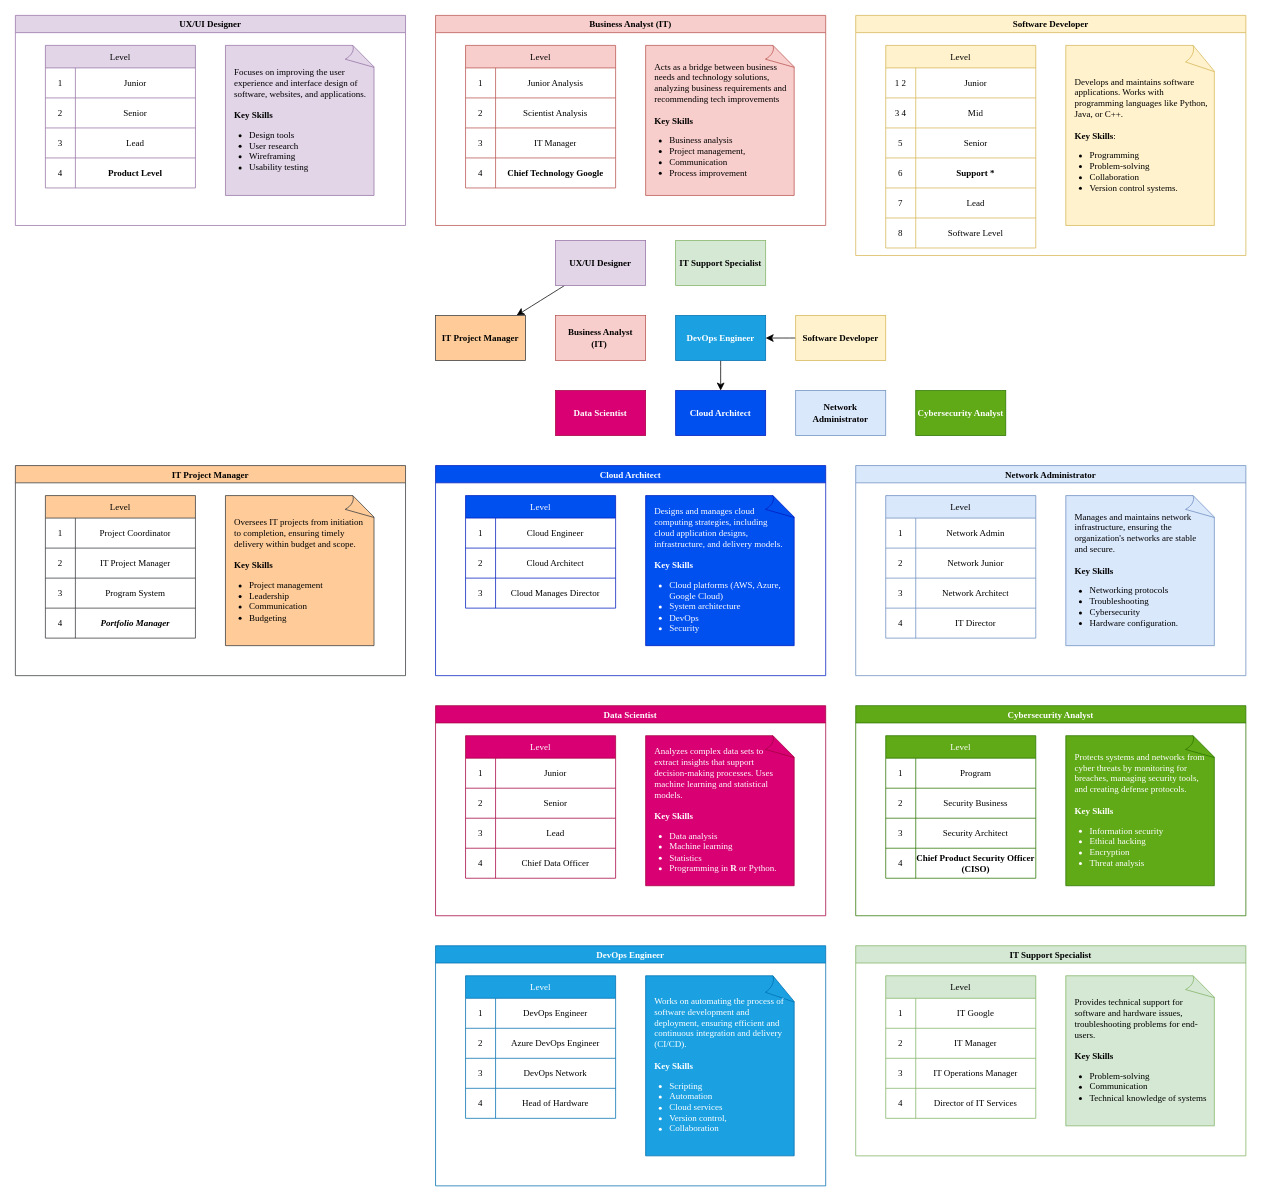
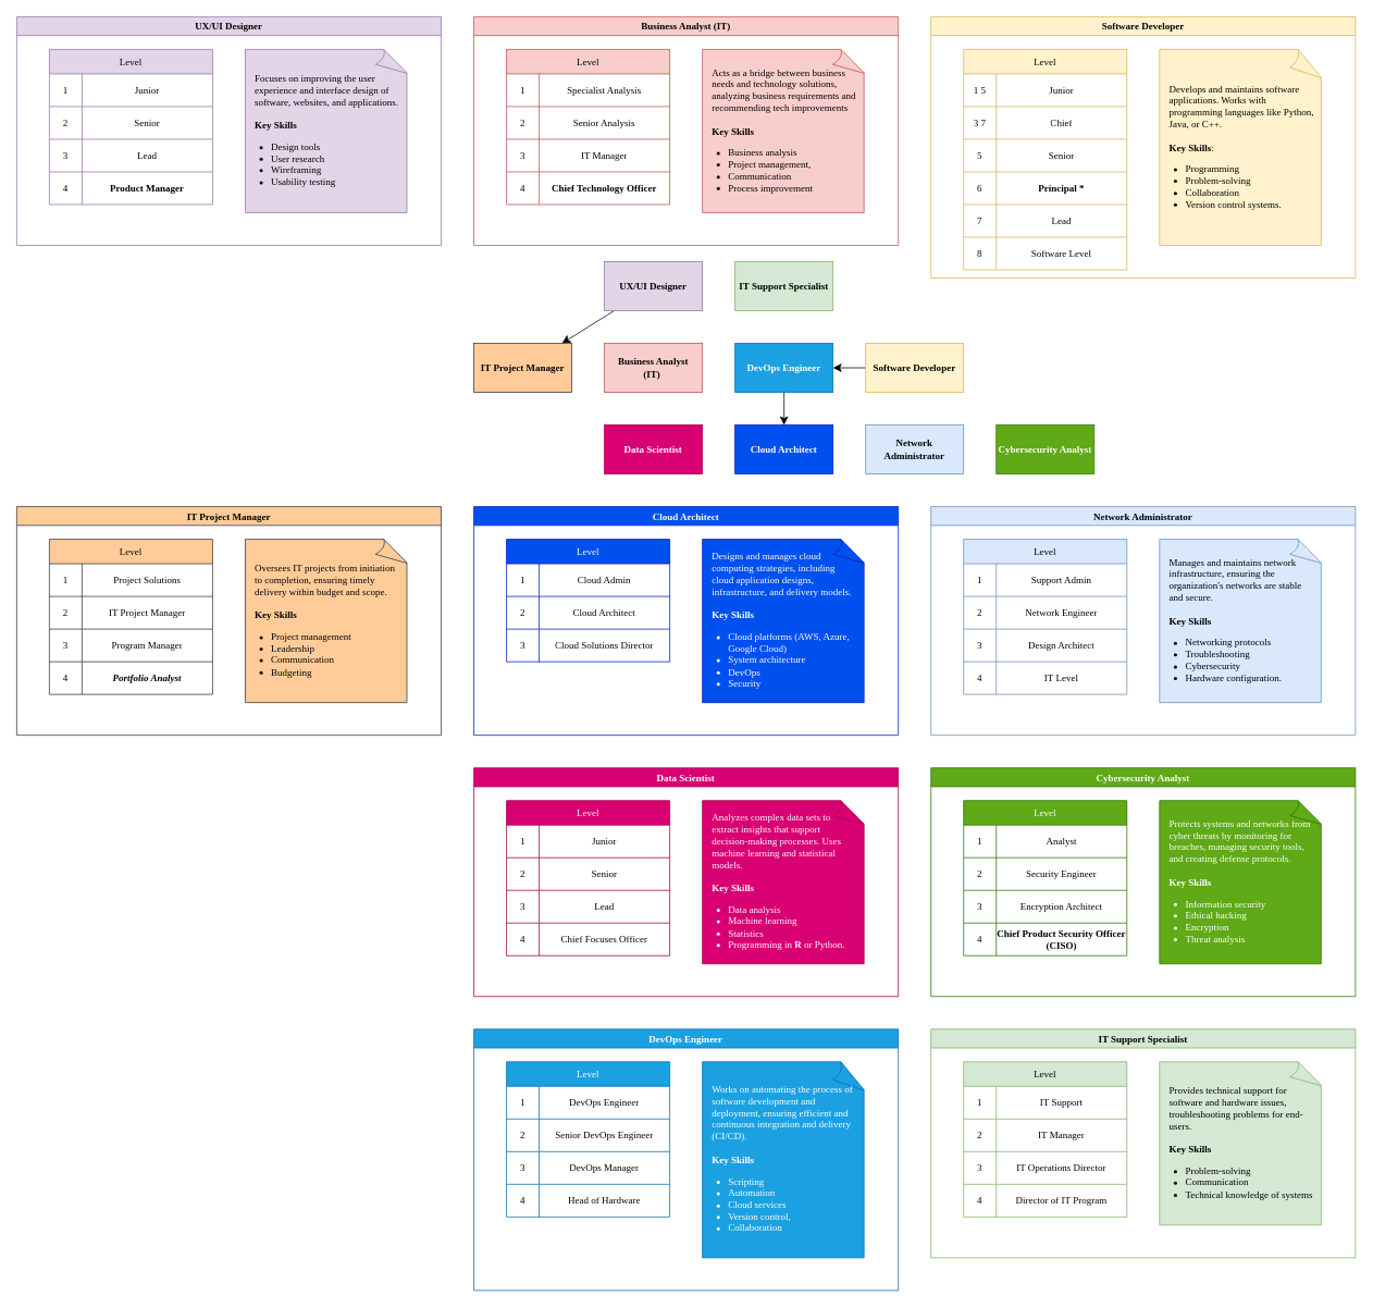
- <mxCell id="116" value="Junior Analysis" style="shape=partialRectangle;html=1;whiteSpace=wrap;connectable=0;strokeColor=inherit;overflow=hidden;fillColor=none;top=0;left=0;bottom=0;right=0;pointerEvents=1;fontSize=12;verticalAlign=middle;fontFamily=Verdana;" vertex="1" parent="114"><mxGeometry x="40" width="160" height="40" as="geometry"><mxRectangle width="160" height="40" as="alternateBounds" /></mxGeometry></mxCell>
+ <mxCell id="116" value="Specialist Analysis" style="shape=partialRectangle;html=1;whiteSpace=wrap;connectable=0;strokeColor=inherit;overflow=hidden;fillColor=none;top=0;left=0;bottom=0;right=0;pointerEvents=1;fontSize=12;verticalAlign=middle;fontFamily=Verdana;" vertex="1" parent="114"><mxGeometry x="40" width="160" height="40" as="geometry"><mxRectangle width="160" height="40" as="alternateBounds" /></mxGeometry></mxCell>
- <mxCell id="17" value="1 2" style="shape=partialRectangle;html=1;whiteSpace=wrap;connectable=0;strokeColor=inherit;overflow=hidden;fillColor=none;top=0;left=0;bottom=0;right=0;pointerEvents=1;fontSize=12;verticalAlign=middle;fontFamily=Verdana;" vertex="1" parent="16"><mxGeometry width="40" height="40" as="geometry"><mxRectangle width="40" height="40" as="alternateBounds" /></mxGeometry></mxCell>
+ <mxCell id="17" value="1 5" style="shape=partialRectangle;html=1;whiteSpace=wrap;connectable=0;strokeColor=inherit;overflow=hidden;fillColor=none;top=0;left=0;bottom=0;right=0;pointerEvents=1;fontSize=12;verticalAlign=middle;fontFamily=Verdana;" vertex="1" parent="16"><mxGeometry width="40" height="40" as="geometry"><mxRectangle width="40" height="40" as="alternateBounds" /></mxGeometry></mxCell>
- <mxCell id="119" value=" Scientist Analysis" style="shape=partialRectangle;html=1;whiteSpace=wrap;connectable=0;strokeColor=inherit;overflow=hidden;fillColor=none;top=0;left=0;bottom=0;right=0;pointerEvents=1;fontSize=12;verticalAlign=middle;fontFamily=Verdana;" vertex="1" parent="117"><mxGeometry x="40" width="160" height="40" as="geometry"><mxRectangle width="160" height="40" as="alternateBounds" /></mxGeometry></mxCell>
+ <mxCell id="119" value=" Senior Analysis" style="shape=partialRectangle;html=1;whiteSpace=wrap;connectable=0;strokeColor=inherit;overflow=hidden;fillColor=none;top=0;left=0;bottom=0;right=0;pointerEvents=1;fontSize=12;verticalAlign=middle;fontFamily=Verdana;" vertex="1" parent="117"><mxGeometry x="40" width="160" height="40" as="geometry"><mxRectangle width="160" height="40" as="alternateBounds" /></mxGeometry></mxCell>
- <mxCell id="20" value="3 4" style="shape=partialRectangle;html=1;whiteSpace=wrap;connectable=0;strokeColor=inherit;overflow=hidden;fillColor=none;top=0;left=0;bottom=0;right=0;pointerEvents=1;fontSize=12;verticalAlign=middle;fontFamily=Verdana;" vertex="1" parent="19"><mxGeometry width="40" height="40" as="geometry"><mxRectangle width="40" height="40" as="alternateBounds" /></mxGeometry></mxCell>
+ <mxCell id="20" value="3 7" style="shape=partialRectangle;html=1;whiteSpace=wrap;connectable=0;strokeColor=inherit;overflow=hidden;fillColor=none;top=0;left=0;bottom=0;right=0;pointerEvents=1;fontSize=12;verticalAlign=middle;fontFamily=Verdana;" vertex="1" parent="19"><mxGeometry width="40" height="40" as="geometry"><mxRectangle width="40" height="40" as="alternateBounds" /></mxGeometry></mxCell>
- <mxCell id="21" value="Mid" style="shape=partialRectangle;html=1;whiteSpace=wrap;connectable=0;strokeColor=inherit;overflow=hidden;fillColor=none;top=0;left=0;bottom=0;right=0;pointerEvents=1;fontSize=12;verticalAlign=middle;fontFamily=Verdana;" vertex="1" parent="19"><mxGeometry x="40" width="160" height="40" as="geometry"><mxRectangle width="160" height="40" as="alternateBounds" /></mxGeometry></mxCell>
+ <mxCell id="21" value="Chief" style="shape=partialRectangle;html=1;whiteSpace=wrap;connectable=0;strokeColor=inherit;overflow=hidden;fillColor=none;top=0;left=0;bottom=0;right=0;pointerEvents=1;fontSize=12;verticalAlign=middle;fontFamily=Verdana;" vertex="1" parent="19"><mxGeometry x="40" width="160" height="40" as="geometry"><mxRectangle width="160" height="40" as="alternateBounds" /></mxGeometry></mxCell>
- <mxCell id="167" value="Product Level" style="shape=partialRectangle;html=1;whiteSpace=wrap;connectable=0;strokeColor=inherit;overflow=hidden;fillColor=none;top=0;left=0;bottom=0;right=0;pointerEvents=1;fontSize=12;verticalAlign=middle;fontFamily=Verdana;fontStyle=1" vertex="1" parent="165"><mxGeometry x="40" width="160" height="40" as="geometry"><mxRectangle width="160" height="40" as="alternateBounds" /></mxGeometry></mxCell>
+ <mxCell id="167" value="Product Manager" style="shape=partialRectangle;html=1;whiteSpace=wrap;connectable=0;strokeColor=inherit;overflow=hidden;fillColor=none;top=0;left=0;bottom=0;right=0;pointerEvents=1;fontSize=12;verticalAlign=middle;fontFamily=Verdana;fontStyle=1" vertex="1" parent="165"><mxGeometry x="40" width="160" height="40" as="geometry"><mxRectangle width="160" height="40" as="alternateBounds" /></mxGeometry></mxCell>
- <mxCell id="125" value="Chief Technology Google" style="shape=partialRectangle;html=1;whiteSpace=wrap;connectable=0;strokeColor=inherit;overflow=hidden;fillColor=none;top=0;left=0;bottom=0;right=0;pointerEvents=1;fontSize=12;verticalAlign=middle;fontFamily=Verdana;fontStyle=1" vertex="1" parent="123"><mxGeometry x="40" width="160" height="40" as="geometry"><mxRectangle width="160" height="40" as="alternateBounds" /></mxGeometry></mxCell>
+ <mxCell id="125" value="Chief Technology Officer" style="shape=partialRectangle;html=1;whiteSpace=wrap;connectable=0;strokeColor=inherit;overflow=hidden;fillColor=none;top=0;left=0;bottom=0;right=0;pointerEvents=1;fontSize=12;verticalAlign=middle;fontFamily=Verdana;fontStyle=1" vertex="1" parent="123"><mxGeometry x="40" width="160" height="40" as="geometry"><mxRectangle width="160" height="40" as="alternateBounds" /></mxGeometry></mxCell>
- <mxCell id="27" value="&lt;b&gt;Support *&lt;/b&gt;" style="shape=partialRectangle;html=1;whiteSpace=wrap;connectable=0;strokeColor=inherit;overflow=hidden;fillColor=none;top=0;left=0;bottom=0;right=0;pointerEvents=1;fontSize=12;verticalAlign=middle;fontFamily=Verdana;" vertex="1" parent="25"><mxGeometry x="40" width="160" height="40" as="geometry"><mxRectangle width="160" height="40" as="alternateBounds" /></mxGeometry></mxCell>
+ <mxCell id="27" value="&lt;b&gt;Principal *&lt;/b&gt;" style="shape=partialRectangle;html=1;whiteSpace=wrap;connectable=0;strokeColor=inherit;overflow=hidden;fillColor=none;top=0;left=0;bottom=0;right=0;pointerEvents=1;fontSize=12;verticalAlign=middle;fontFamily=Verdana;" vertex="1" parent="25"><mxGeometry x="40" width="160" height="40" as="geometry"><mxRectangle width="160" height="40" as="alternateBounds" /></mxGeometry></mxCell>
- <mxCell id="143" value="Project Coordinator" style="shape=partialRectangle;html=1;whiteSpace=wrap;connectable=0;strokeColor=inherit;overflow=hidden;fillColor=none;top=0;left=0;bottom=0;right=0;pointerEvents=1;fontSize=12;verticalAlign=middle;fontFamily=Verdana;" vertex="1" parent="141"><mxGeometry x="40" width="160" height="40" as="geometry"><mxRectangle width="160" height="40" as="alternateBounds" /></mxGeometry></mxCell>
+ <mxCell id="143" value="Project Solutions" style="shape=partialRectangle;html=1;whiteSpace=wrap;connectable=0;strokeColor=inherit;overflow=hidden;fillColor=none;top=0;left=0;bottom=0;right=0;pointerEvents=1;fontSize=12;verticalAlign=middle;fontFamily=Verdana;" vertex="1" parent="141"><mxGeometry x="40" width="160" height="40" as="geometry"><mxRectangle width="160" height="40" as="alternateBounds" /></mxGeometry></mxCell>
- <mxCell id="131" value="Cloud Engineer" style="shape=partialRectangle;html=1;whiteSpace=wrap;connectable=0;strokeColor=inherit;overflow=hidden;fillColor=none;top=0;left=0;bottom=0;right=0;pointerEvents=1;fontSize=12;verticalAlign=middle;fontFamily=Verdana;" vertex="1" parent="129"><mxGeometry x="40" width="160" height="40" as="geometry"><mxRectangle width="160" height="40" as="alternateBounds" /></mxGeometry></mxCell>
+ <mxCell id="131" value="Cloud Admin" style="shape=partialRectangle;html=1;whiteSpace=wrap;connectable=0;strokeColor=inherit;overflow=hidden;fillColor=none;top=0;left=0;bottom=0;right=0;pointerEvents=1;fontSize=12;verticalAlign=middle;fontFamily=Verdana;" vertex="1" parent="129"><mxGeometry x="40" width="160" height="40" as="geometry"><mxRectangle width="160" height="40" as="alternateBounds" /></mxGeometry></mxCell>
- <mxCell id="39" value="Network Admin" style="shape=partialRectangle;html=1;whiteSpace=wrap;connectable=0;strokeColor=inherit;overflow=hidden;fillColor=none;top=0;left=0;bottom=0;right=0;pointerEvents=1;fontSize=12;verticalAlign=middle;fontFamily=Verdana;" vertex="1" parent="37"><mxGeometry x="40" width="160" height="40" as="geometry"><mxRectangle width="160" height="40" as="alternateBounds" /></mxGeometry></mxCell>
+ <mxCell id="39" value="Support Admin" style="shape=partialRectangle;html=1;whiteSpace=wrap;connectable=0;strokeColor=inherit;overflow=hidden;fillColor=none;top=0;left=0;bottom=0;right=0;pointerEvents=1;fontSize=12;verticalAlign=middle;fontFamily=Verdana;" vertex="1" parent="37"><mxGeometry x="40" width="160" height="40" as="geometry"><mxRectangle width="160" height="40" as="alternateBounds" /></mxGeometry></mxCell>
- <mxCell id="42" value="Network Junior " style="shape=partialRectangle;html=1;whiteSpace=wrap;connectable=0;strokeColor=inherit;overflow=hidden;fillColor=none;top=0;left=0;bottom=0;right=0;pointerEvents=1;fontSize=12;verticalAlign=middle;fontFamily=Verdana;" vertex="1" parent="40"><mxGeometry x="40" width="160" height="40" as="geometry"><mxRectangle width="160" height="40" as="alternateBounds" /></mxGeometry></mxCell>
+ <mxCell id="42" value="Network Engineer " style="shape=partialRectangle;html=1;whiteSpace=wrap;connectable=0;strokeColor=inherit;overflow=hidden;fillColor=none;top=0;left=0;bottom=0;right=0;pointerEvents=1;fontSize=12;verticalAlign=middle;fontFamily=Verdana;" vertex="1" parent="40"><mxGeometry x="40" width="160" height="40" as="geometry"><mxRectangle width="160" height="40" as="alternateBounds" /></mxGeometry></mxCell>
- <mxCell id="149" value="Program System" style="shape=partialRectangle;html=1;whiteSpace=wrap;connectable=0;strokeColor=inherit;overflow=hidden;fillColor=none;top=0;left=0;bottom=0;right=0;pointerEvents=1;fontSize=12;verticalAlign=middle;fontFamily=Verdana;" vertex="1" parent="147"><mxGeometry x="40" width="160" height="40" as="geometry"><mxRectangle width="160" height="40" as="alternateBounds" /></mxGeometry></mxCell>
+ <mxCell id="149" value="Program Manager" style="shape=partialRectangle;html=1;whiteSpace=wrap;connectable=0;strokeColor=inherit;overflow=hidden;fillColor=none;top=0;left=0;bottom=0;right=0;pointerEvents=1;fontSize=12;verticalAlign=middle;fontFamily=Verdana;" vertex="1" parent="147"><mxGeometry x="40" width="160" height="40" as="geometry"><mxRectangle width="160" height="40" as="alternateBounds" /></mxGeometry></mxCell>
- <mxCell id="137" value="Cloud Manages Director" style="shape=partialRectangle;html=1;whiteSpace=wrap;connectable=0;strokeColor=inherit;overflow=hidden;fillColor=none;top=0;left=0;bottom=0;right=0;pointerEvents=1;fontSize=12;verticalAlign=middle;fontFamily=Verdana;" vertex="1" parent="135"><mxGeometry x="40" width="160" height="40" as="geometry"><mxRectangle width="160" height="40" as="alternateBounds" /></mxGeometry></mxCell>
+ <mxCell id="137" value="Cloud Solutions Director" style="shape=partialRectangle;html=1;whiteSpace=wrap;connectable=0;strokeColor=inherit;overflow=hidden;fillColor=none;top=0;left=0;bottom=0;right=0;pointerEvents=1;fontSize=12;verticalAlign=middle;fontFamily=Verdana;" vertex="1" parent="135"><mxGeometry x="40" width="160" height="40" as="geometry"><mxRectangle width="160" height="40" as="alternateBounds" /></mxGeometry></mxCell>
- <mxCell id="45" value="Network Architect" style="shape=partialRectangle;html=1;whiteSpace=wrap;connectable=0;strokeColor=inherit;overflow=hidden;fillColor=none;top=0;left=0;bottom=0;right=0;pointerEvents=1;fontSize=12;verticalAlign=middle;fontFamily=Verdana;" vertex="1" parent="43"><mxGeometry x="40" width="160" height="40" as="geometry"><mxRectangle width="160" height="40" as="alternateBounds" /></mxGeometry></mxCell>
+ <mxCell id="45" value="Design Architect" style="shape=partialRectangle;html=1;whiteSpace=wrap;connectable=0;strokeColor=inherit;overflow=hidden;fillColor=none;top=0;left=0;bottom=0;right=0;pointerEvents=1;fontSize=12;verticalAlign=middle;fontFamily=Verdana;" vertex="1" parent="43"><mxGeometry x="40" width="160" height="40" as="geometry"><mxRectangle width="160" height="40" as="alternateBounds" /></mxGeometry></mxCell>
- <mxCell id="152" value="Portfolio Manager" style="shape=partialRectangle;html=1;whiteSpace=wrap;connectable=0;strokeColor=inherit;overflow=hidden;fillColor=none;top=0;left=0;bottom=0;right=0;pointerEvents=1;fontSize=12;verticalAlign=middle;fontFamily=Verdana;fontStyle=3" vertex="1" parent="150"><mxGeometry x="40" width="160" height="40" as="geometry"><mxRectangle width="160" height="40" as="alternateBounds" /></mxGeometry></mxCell>
+ <mxCell id="152" value="Portfolio Analyst" style="shape=partialRectangle;html=1;whiteSpace=wrap;connectable=0;strokeColor=inherit;overflow=hidden;fillColor=none;top=0;left=0;bottom=0;right=0;pointerEvents=1;fontSize=12;verticalAlign=middle;fontFamily=Verdana;fontStyle=3" vertex="1" parent="150"><mxGeometry x="40" width="160" height="40" as="geometry"><mxRectangle width="160" height="40" as="alternateBounds" /></mxGeometry></mxCell>
- <mxCell id="48" value="IT Director" style="shape=partialRectangle;html=1;whiteSpace=wrap;connectable=0;strokeColor=inherit;overflow=hidden;fillColor=none;top=0;left=0;bottom=0;right=0;pointerEvents=1;fontSize=12;verticalAlign=middle;fontFamily=Verdana;" vertex="1" parent="46"><mxGeometry x="40" width="160" height="40" as="geometry"><mxRectangle width="160" height="40" as="alternateBounds" /></mxGeometry></mxCell>
+ <mxCell id="48" value="IT Level" style="shape=partialRectangle;html=1;whiteSpace=wrap;connectable=0;strokeColor=inherit;overflow=hidden;fillColor=none;top=0;left=0;bottom=0;right=0;pointerEvents=1;fontSize=12;verticalAlign=middle;fontFamily=Verdana;" vertex="1" parent="46"><mxGeometry x="40" width="160" height="40" as="geometry"><mxRectangle width="160" height="40" as="alternateBounds" /></mxGeometry></mxCell>
- <mxCell id="71" value="Program" style="shape=partialRectangle;html=1;whiteSpace=wrap;connectable=0;strokeColor=inherit;overflow=hidden;fillColor=none;top=0;left=0;bottom=0;right=0;pointerEvents=1;fontSize=12;verticalAlign=middle;fontFamily=Verdana;" vertex="1" parent="69"><mxGeometry x="40" width="160" height="40" as="geometry"><mxRectangle width="160" height="40" as="alternateBounds" /></mxGeometry></mxCell>
+ <mxCell id="71" value="Analyst" style="shape=partialRectangle;html=1;whiteSpace=wrap;connectable=0;strokeColor=inherit;overflow=hidden;fillColor=none;top=0;left=0;bottom=0;right=0;pointerEvents=1;fontSize=12;verticalAlign=middle;fontFamily=Verdana;" vertex="1" parent="69"><mxGeometry x="40" width="160" height="40" as="geometry"><mxRectangle width="160" height="40" as="alternateBounds" /></mxGeometry></mxCell>
- <mxCell id="74" value="Security Business " style="shape=partialRectangle;html=1;whiteSpace=wrap;connectable=0;strokeColor=inherit;overflow=hidden;fillColor=none;top=0;left=0;bottom=0;right=0;pointerEvents=1;fontSize=12;verticalAlign=middle;fontFamily=Verdana;" vertex="1" parent="72"><mxGeometry x="40" width="160" height="40" as="geometry"><mxRectangle width="160" height="40" as="alternateBounds" /></mxGeometry></mxCell>
+ <mxCell id="74" value="Security Engineer " style="shape=partialRectangle;html=1;whiteSpace=wrap;connectable=0;strokeColor=inherit;overflow=hidden;fillColor=none;top=0;left=0;bottom=0;right=0;pointerEvents=1;fontSize=12;verticalAlign=middle;fontFamily=Verdana;" vertex="1" parent="72"><mxGeometry x="40" width="160" height="40" as="geometry"><mxRectangle width="160" height="40" as="alternateBounds" /></mxGeometry></mxCell>
- <mxCell id="77" value="Security Architect" style="shape=partialRectangle;html=1;whiteSpace=wrap;connectable=0;strokeColor=inherit;overflow=hidden;fillColor=none;top=0;left=0;bottom=0;right=0;pointerEvents=1;fontSize=12;verticalAlign=middle;fontFamily=Verdana;" vertex="1" parent="75"><mxGeometry x="40" width="160" height="40" as="geometry"><mxRectangle width="160" height="40" as="alternateBounds" /></mxGeometry></mxCell>
+ <mxCell id="77" value="Encryption Architect" style="shape=partialRectangle;html=1;whiteSpace=wrap;connectable=0;strokeColor=inherit;overflow=hidden;fillColor=none;top=0;left=0;bottom=0;right=0;pointerEvents=1;fontSize=12;verticalAlign=middle;fontFamily=Verdana;" vertex="1" parent="75"><mxGeometry x="40" width="160" height="40" as="geometry"><mxRectangle width="160" height="40" as="alternateBounds" /></mxGeometry></mxCell>
- <mxCell id="65" value="Chief Data Officer" style="shape=partialRectangle;html=1;whiteSpace=wrap;connectable=0;strokeColor=inherit;overflow=hidden;fillColor=none;top=0;left=0;bottom=0;right=0;pointerEvents=1;fontSize=12;verticalAlign=middle;fontFamily=Verdana;" vertex="1" parent="63"><mxGeometry x="40" width="160" height="40" as="geometry"><mxRectangle width="160" height="40" as="alternateBounds" /></mxGeometry></mxCell>
+ <mxCell id="65" value="Chief Focuses Officer" style="shape=partialRectangle;html=1;whiteSpace=wrap;connectable=0;strokeColor=inherit;overflow=hidden;fillColor=none;top=0;left=0;bottom=0;right=0;pointerEvents=1;fontSize=12;verticalAlign=middle;fontFamily=Verdana;" vertex="1" parent="63"><mxGeometry x="40" width="160" height="40" as="geometry"><mxRectangle width="160" height="40" as="alternateBounds" /></mxGeometry></mxCell>
- <mxCell id="86" value="IT Google" style="shape=partialRectangle;html=1;whiteSpace=wrap;connectable=0;strokeColor=inherit;overflow=hidden;fillColor=none;top=0;left=0;bottom=0;right=0;pointerEvents=1;fontSize=12;verticalAlign=middle;fontFamily=Verdana;" vertex="1" parent="84"><mxGeometry x="40" width="160" height="40" as="geometry"><mxRectangle width="160" height="40" as="alternateBounds" /></mxGeometry></mxCell>
+ <mxCell id="86" value="IT Support" style="shape=partialRectangle;html=1;whiteSpace=wrap;connectable=0;strokeColor=inherit;overflow=hidden;fillColor=none;top=0;left=0;bottom=0;right=0;pointerEvents=1;fontSize=12;verticalAlign=middle;fontFamily=Verdana;" vertex="1" parent="84"><mxGeometry x="40" width="160" height="40" as="geometry"><mxRectangle width="160" height="40" as="alternateBounds" /></mxGeometry></mxCell>
- <mxCell id="104" value="Azure DevOps Engineer" style="shape=partialRectangle;html=1;whiteSpace=wrap;connectable=0;strokeColor=inherit;overflow=hidden;fillColor=none;top=0;left=0;bottom=0;right=0;pointerEvents=1;fontSize=12;verticalAlign=middle;fontFamily=Verdana;" vertex="1" parent="102"><mxGeometry x="40" width="160" height="40" as="geometry"><mxRectangle width="160" height="40" as="alternateBounds" /></mxGeometry></mxCell>
+ <mxCell id="104" value="Senior DevOps Engineer" style="shape=partialRectangle;html=1;whiteSpace=wrap;connectable=0;strokeColor=inherit;overflow=hidden;fillColor=none;top=0;left=0;bottom=0;right=0;pointerEvents=1;fontSize=12;verticalAlign=middle;fontFamily=Verdana;" vertex="1" parent="102"><mxGeometry x="40" width="160" height="40" as="geometry"><mxRectangle width="160" height="40" as="alternateBounds" /></mxGeometry></mxCell>
- <mxCell id="107" value="DevOps Network" style="shape=partialRectangle;html=1;whiteSpace=wrap;connectable=0;strokeColor=inherit;overflow=hidden;fillColor=none;top=0;left=0;bottom=0;right=0;pointerEvents=1;fontSize=12;verticalAlign=middle;fontFamily=Verdana;" vertex="1" parent="105"><mxGeometry x="40" width="160" height="40" as="geometry"><mxRectangle width="160" height="40" as="alternateBounds" /></mxGeometry></mxCell>
+ <mxCell id="107" value="DevOps Manager" style="shape=partialRectangle;html=1;whiteSpace=wrap;connectable=0;strokeColor=inherit;overflow=hidden;fillColor=none;top=0;left=0;bottom=0;right=0;pointerEvents=1;fontSize=12;verticalAlign=middle;fontFamily=Verdana;" vertex="1" parent="105"><mxGeometry x="40" width="160" height="40" as="geometry"><mxRectangle width="160" height="40" as="alternateBounds" /></mxGeometry></mxCell>
- <mxCell id="92" value="IT Operations Manager" style="shape=partialRectangle;html=1;whiteSpace=wrap;connectable=0;strokeColor=inherit;overflow=hidden;fillColor=none;top=0;left=0;bottom=0;right=0;pointerEvents=1;fontSize=12;verticalAlign=middle;fontFamily=Verdana;" vertex="1" parent="90"><mxGeometry x="40" width="160" height="40" as="geometry"><mxRectangle width="160" height="40" as="alternateBounds" /></mxGeometry></mxCell>
+ <mxCell id="92" value="IT Operations Director" style="shape=partialRectangle;html=1;whiteSpace=wrap;connectable=0;strokeColor=inherit;overflow=hidden;fillColor=none;top=0;left=0;bottom=0;right=0;pointerEvents=1;fontSize=12;verticalAlign=middle;fontFamily=Verdana;" vertex="1" parent="90"><mxGeometry x="40" width="160" height="40" as="geometry"><mxRectangle width="160" height="40" as="alternateBounds" /></mxGeometry></mxCell>
- <mxCell id="95" value="Director of IT Services" style="shape=partialRectangle;html=1;whiteSpace=wrap;connectable=0;strokeColor=inherit;overflow=hidden;fillColor=none;top=0;left=0;bottom=0;right=0;pointerEvents=1;fontSize=12;verticalAlign=middle;fontFamily=Verdana;" vertex="1" parent="93"><mxGeometry x="40" width="160" height="40" as="geometry"><mxRectangle width="160" height="40" as="alternateBounds" /></mxGeometry></mxCell>
+ <mxCell id="95" value="Director of IT Program" style="shape=partialRectangle;html=1;whiteSpace=wrap;connectable=0;strokeColor=inherit;overflow=hidden;fillColor=none;top=0;left=0;bottom=0;right=0;pointerEvents=1;fontSize=12;verticalAlign=middle;fontFamily=Verdana;" vertex="1" parent="93"><mxGeometry x="40" width="160" height="40" as="geometry"><mxRectangle width="160" height="40" as="alternateBounds" /></mxGeometry></mxCell>
